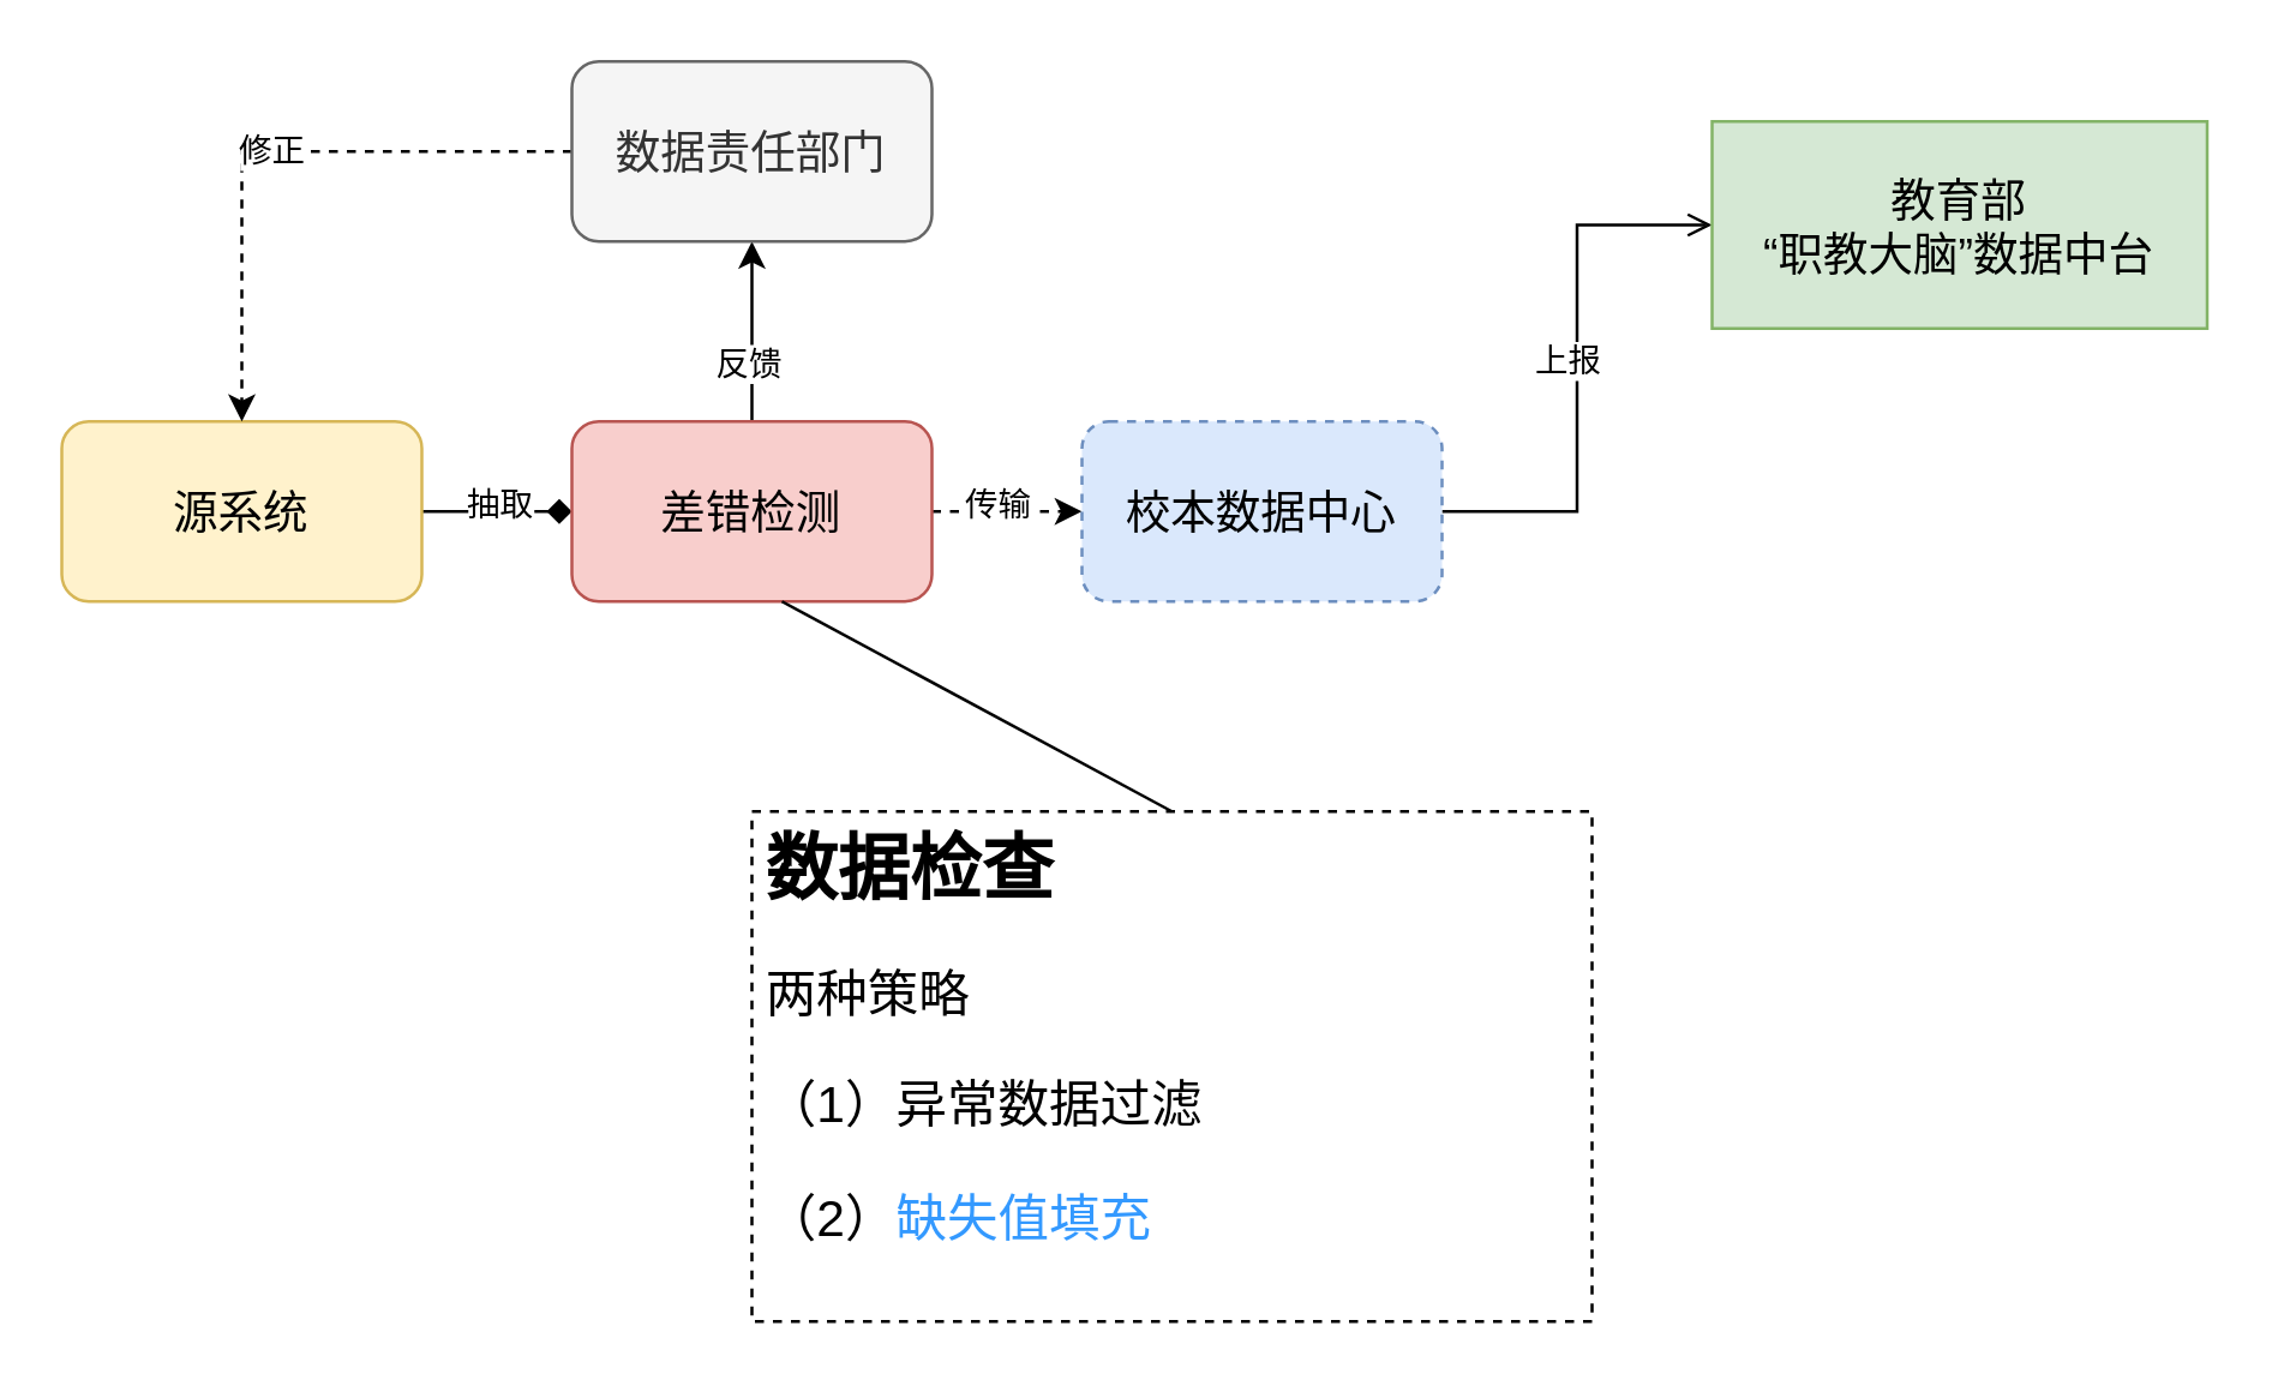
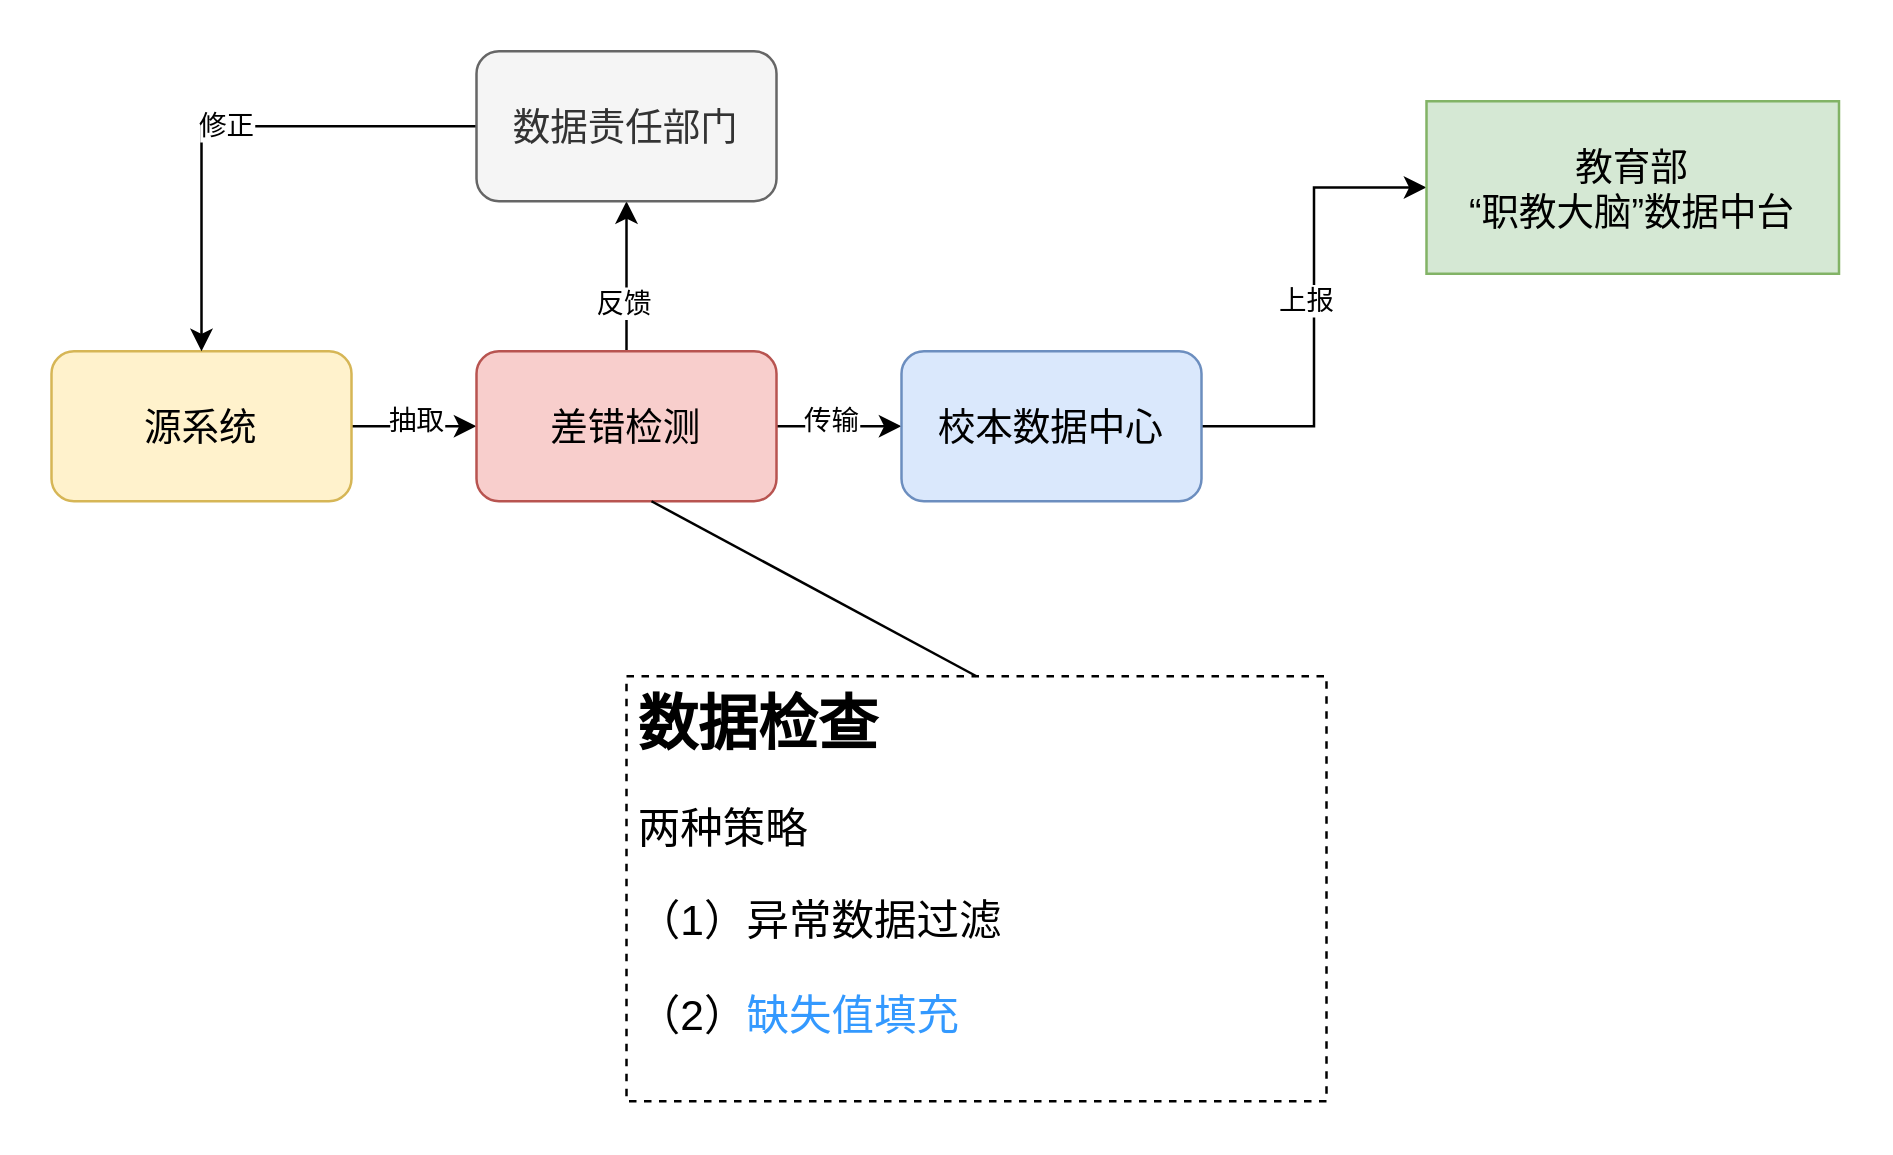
- <mxCell id="14" value="修正" style="edgeStyle=orthogonalEdgeStyle;rounded=0;orthogonalLoop=1;jettySize=auto;html=1;exitX=0;exitY=0.5;exitDx=0;exitDy=0;entryX=0.5;entryY=0;entryDx=0;entryDy=0;dashed=1;" edge="1" parent="1" source="15" target="4"><mxGeometry relative="1" as="geometry" /></mxCell>
+ <mxCell id="14" value="修正" style="edgeStyle=orthogonalEdgeStyle;rounded=0;orthogonalLoop=1;jettySize=auto;html=1;exitX=0;exitY=0.5;exitDx=0;exitDy=0;entryX=0.5;entryY=0;entryDx=0;entryDy=0;" edge="1" parent="1" source="15" target="4"><mxGeometry relative="1" as="geometry" /></mxCell>
- <mxCell id="10" style="edgeStyle=orthogonalEdgeStyle;rounded=0;orthogonalLoop=1;jettySize=auto;html=1;exitX=1;exitY=0.5;exitDx=0;exitDy=0;entryX=0;entryY=0.5;entryDx=0;entryDy=0;endArrow=open;" edge="1" parent="1" source="12" target="13"><mxGeometry relative="1" as="geometry" /></mxCell>
+ <mxCell id="10" style="edgeStyle=orthogonalEdgeStyle;rounded=0;orthogonalLoop=1;jettySize=auto;html=1;exitX=1;exitY=0.5;exitDx=0;exitDy=0;entryX=0;entryY=0.5;entryDx=0;entryDy=0;" edge="1" parent="1" source="12" target="13"><mxGeometry relative="1" as="geometry" /></mxCell>
- <mxCell id="2" value="" style="edgeStyle=orthogonalEdgeStyle;rounded=0;orthogonalLoop=1;jettySize=auto;html=1;fontSize=15;endArrow=diamond;" edge="1" parent="1" source="4" target="9"><mxGeometry relative="1" as="geometry" /></mxCell>
+ <mxCell id="2" value="" style="edgeStyle=orthogonalEdgeStyle;rounded=0;orthogonalLoop=1;jettySize=auto;html=1;fontSize=15;" edge="1" parent="1" source="4" target="9"><mxGeometry relative="1" as="geometry" /></mxCell>
- <mxCell id="5" value="" style="edgeStyle=orthogonalEdgeStyle;rounded=0;orthogonalLoop=1;jettySize=auto;html=1;fontSize=15;dashed=1;" edge="1" parent="1" source="9" target="12"><mxGeometry relative="1" as="geometry" /></mxCell>
+ <mxCell id="5" value="" style="edgeStyle=orthogonalEdgeStyle;rounded=0;orthogonalLoop=1;jettySize=auto;html=1;fontSize=15;" edge="1" parent="1" source="9" target="12"><mxGeometry relative="1" as="geometry" /></mxCell>
- <mxCell id="12" value="校本数据中心" style="rounded=1;whiteSpace=wrap;html=1;fontSize=15;fillColor=#dae8fc;strokeColor=#6c8ebf;dashed=1;" vertex="1" parent="1"><mxGeometry x="360" y="140" width="120" height="60" as="geometry" /></mxCell>
+ <mxCell id="12" value="校本数据中心" style="rounded=1;whiteSpace=wrap;html=1;fontSize=15;fillColor=#dae8fc;strokeColor=#6c8ebf;" vertex="1" parent="1"><mxGeometry x="360" y="140" width="120" height="60" as="geometry" /></mxCell>
